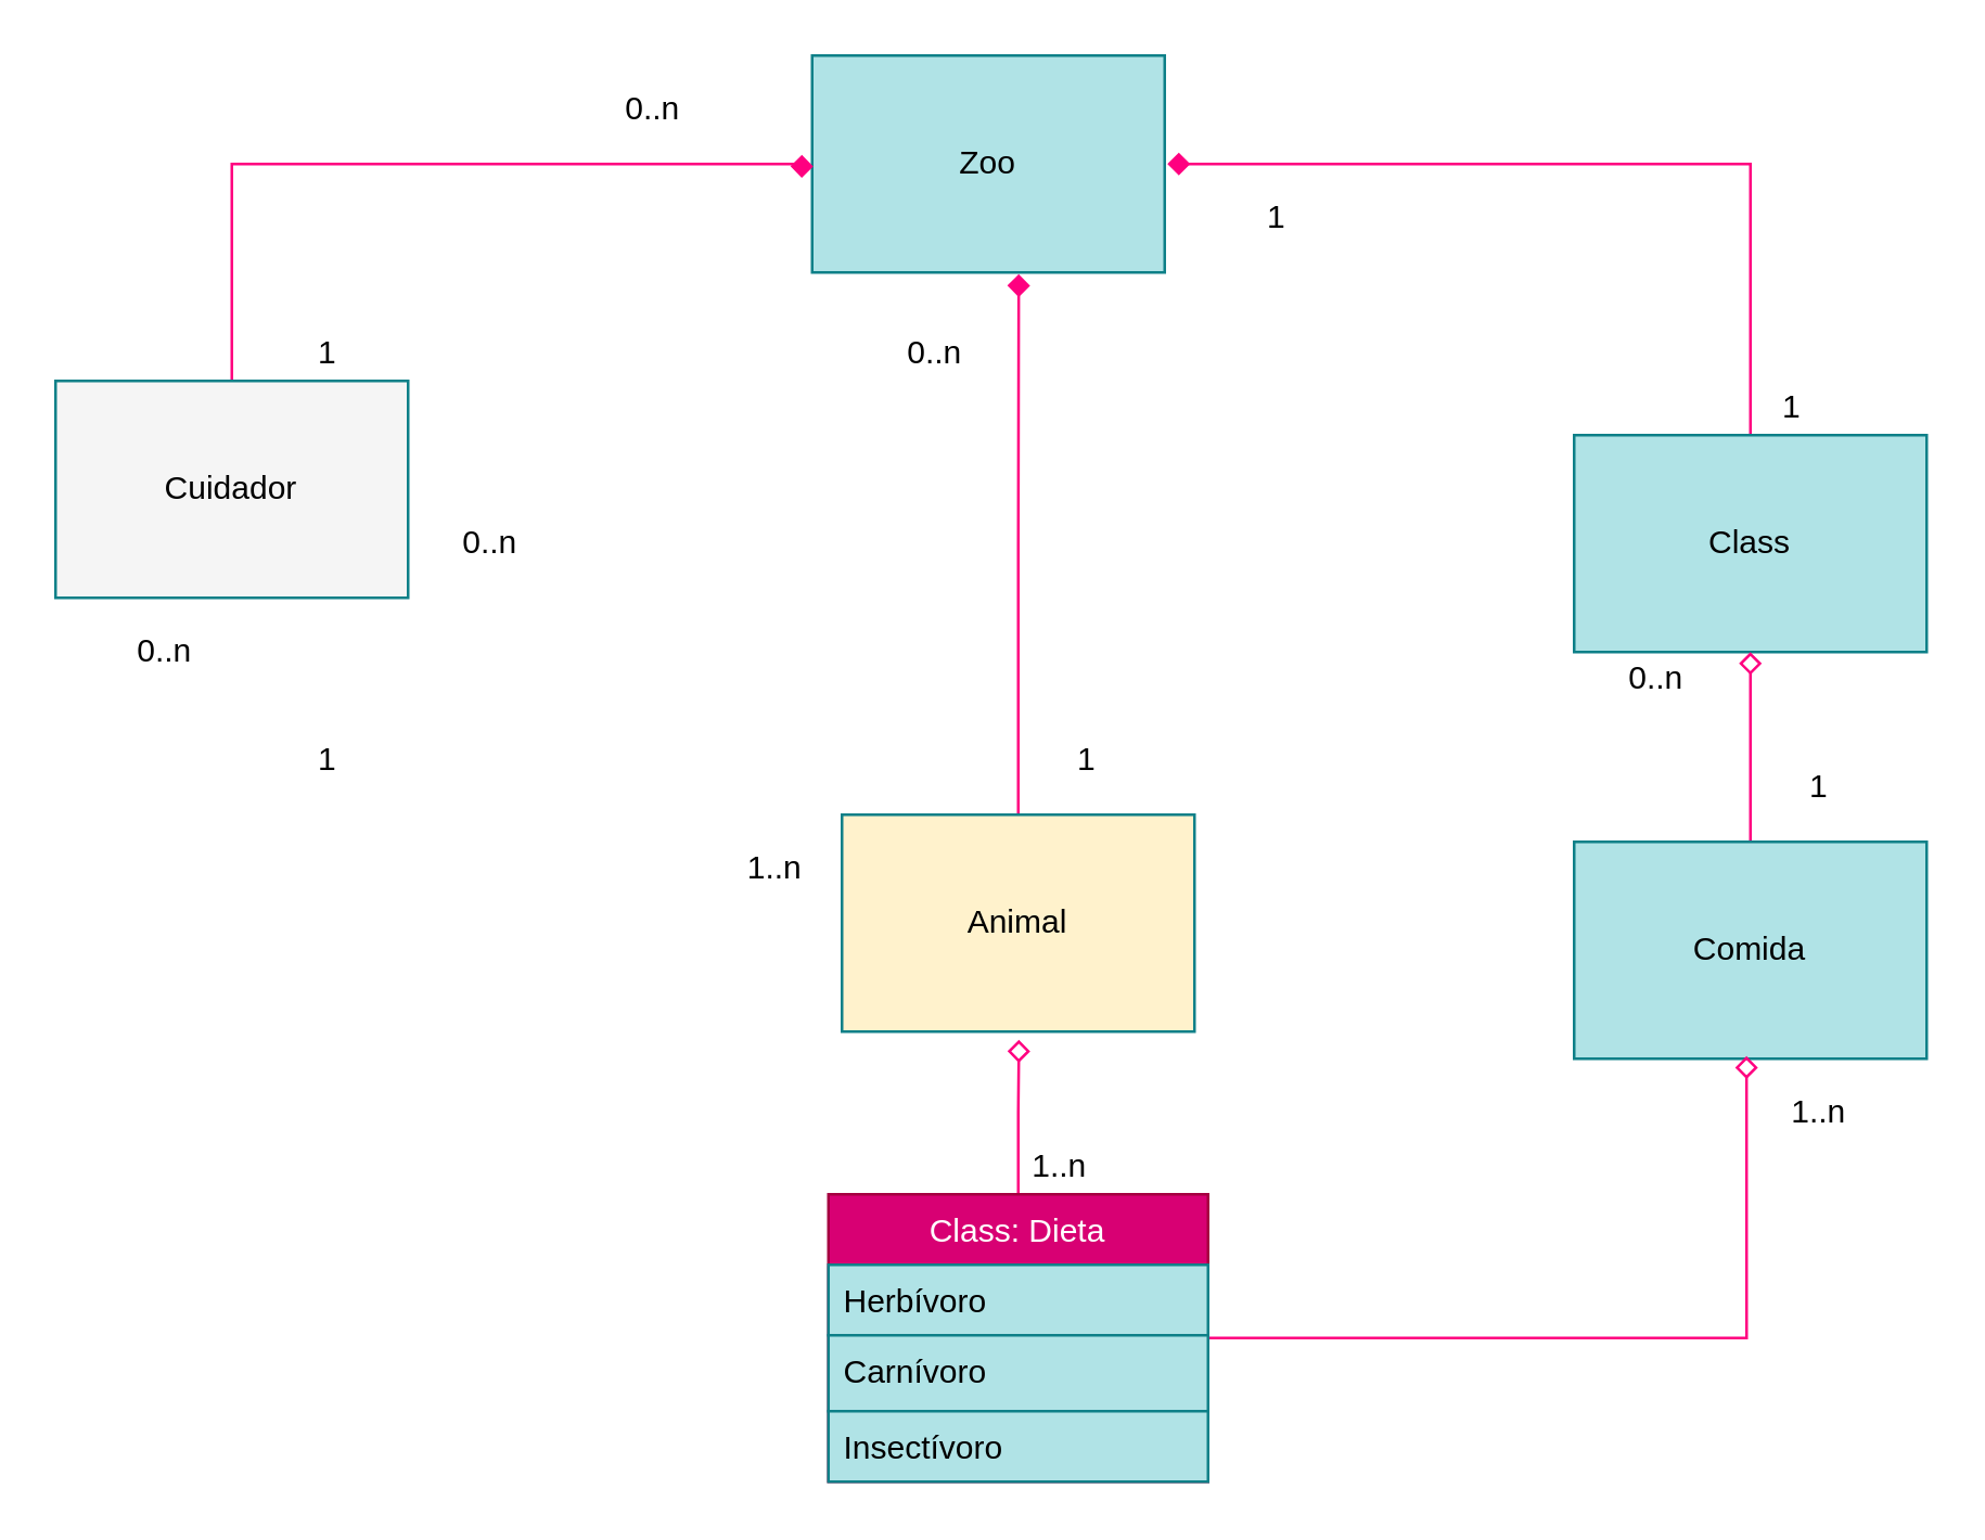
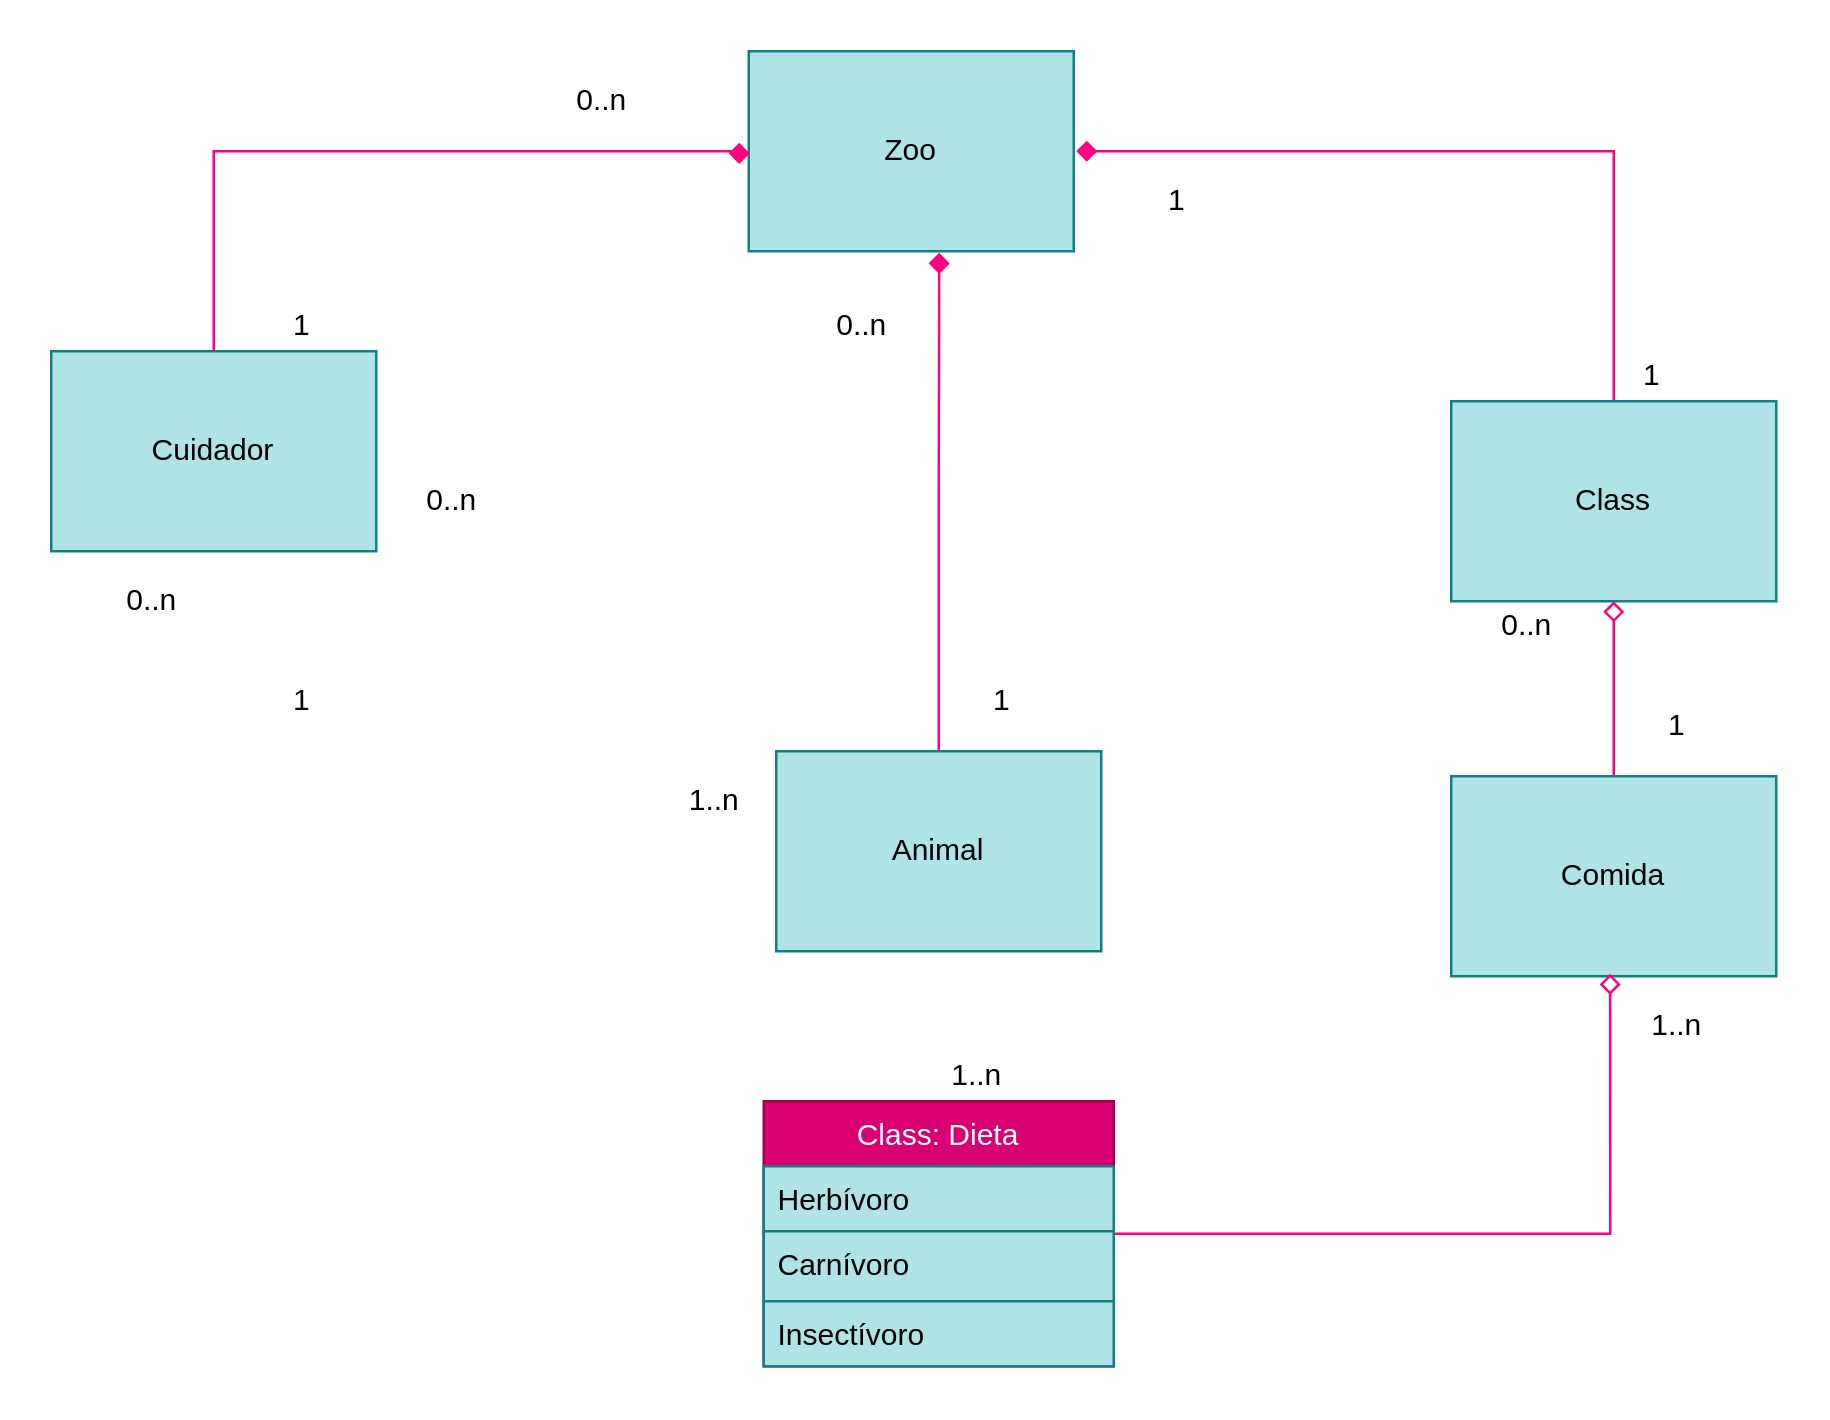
- <mxCell id="6" value="Cuidador" style="rounded=0;whiteSpace=wrap;html=1;fillColor=#f5f5f5;strokeColor=#0e8088;" vertex="1" parent="1"><mxGeometry x="20" y="140" width="130" height="80" as="geometry" /></mxCell>
+ <mxCell id="6" value="Cuidador" style="rounded=0;whiteSpace=wrap;html=1;fillColor=#b0e3e6;strokeColor=#0e8088;" vertex="1" parent="1"><mxGeometry x="20" y="140" width="130" height="80" as="geometry" /></mxCell>
- <mxCell id="8" value="Animal" style="rounded=0;whiteSpace=wrap;html=1;fillColor=#fff2cc;strokeColor=#0e8088;" vertex="1" parent="1"><mxGeometry x="310" y="300" width="130" height="80" as="geometry" /></mxCell>
+ <mxCell id="8" value="Animal" style="rounded=0;whiteSpace=wrap;html=1;fillColor=#b0e3e6;strokeColor=#0e8088;" vertex="1" parent="1"><mxGeometry x="310" y="300" width="130" height="80" as="geometry" /></mxCell>
- <mxCell id="11" style="rounded=0;orthogonalLoop=1;jettySize=auto;html=1;entryX=0.502;entryY=1.038;entryDx=0;entryDy=0;entryPerimeter=0;edgeStyle=orthogonalEdgeStyle;startArrow=none;startFill=0;endArrow=diamond;endFill=0;strokeColor=#FF0080;" edge="1" parent="1" source="13" target="8"><mxGeometry relative="1" as="geometry" /></mxCell>
